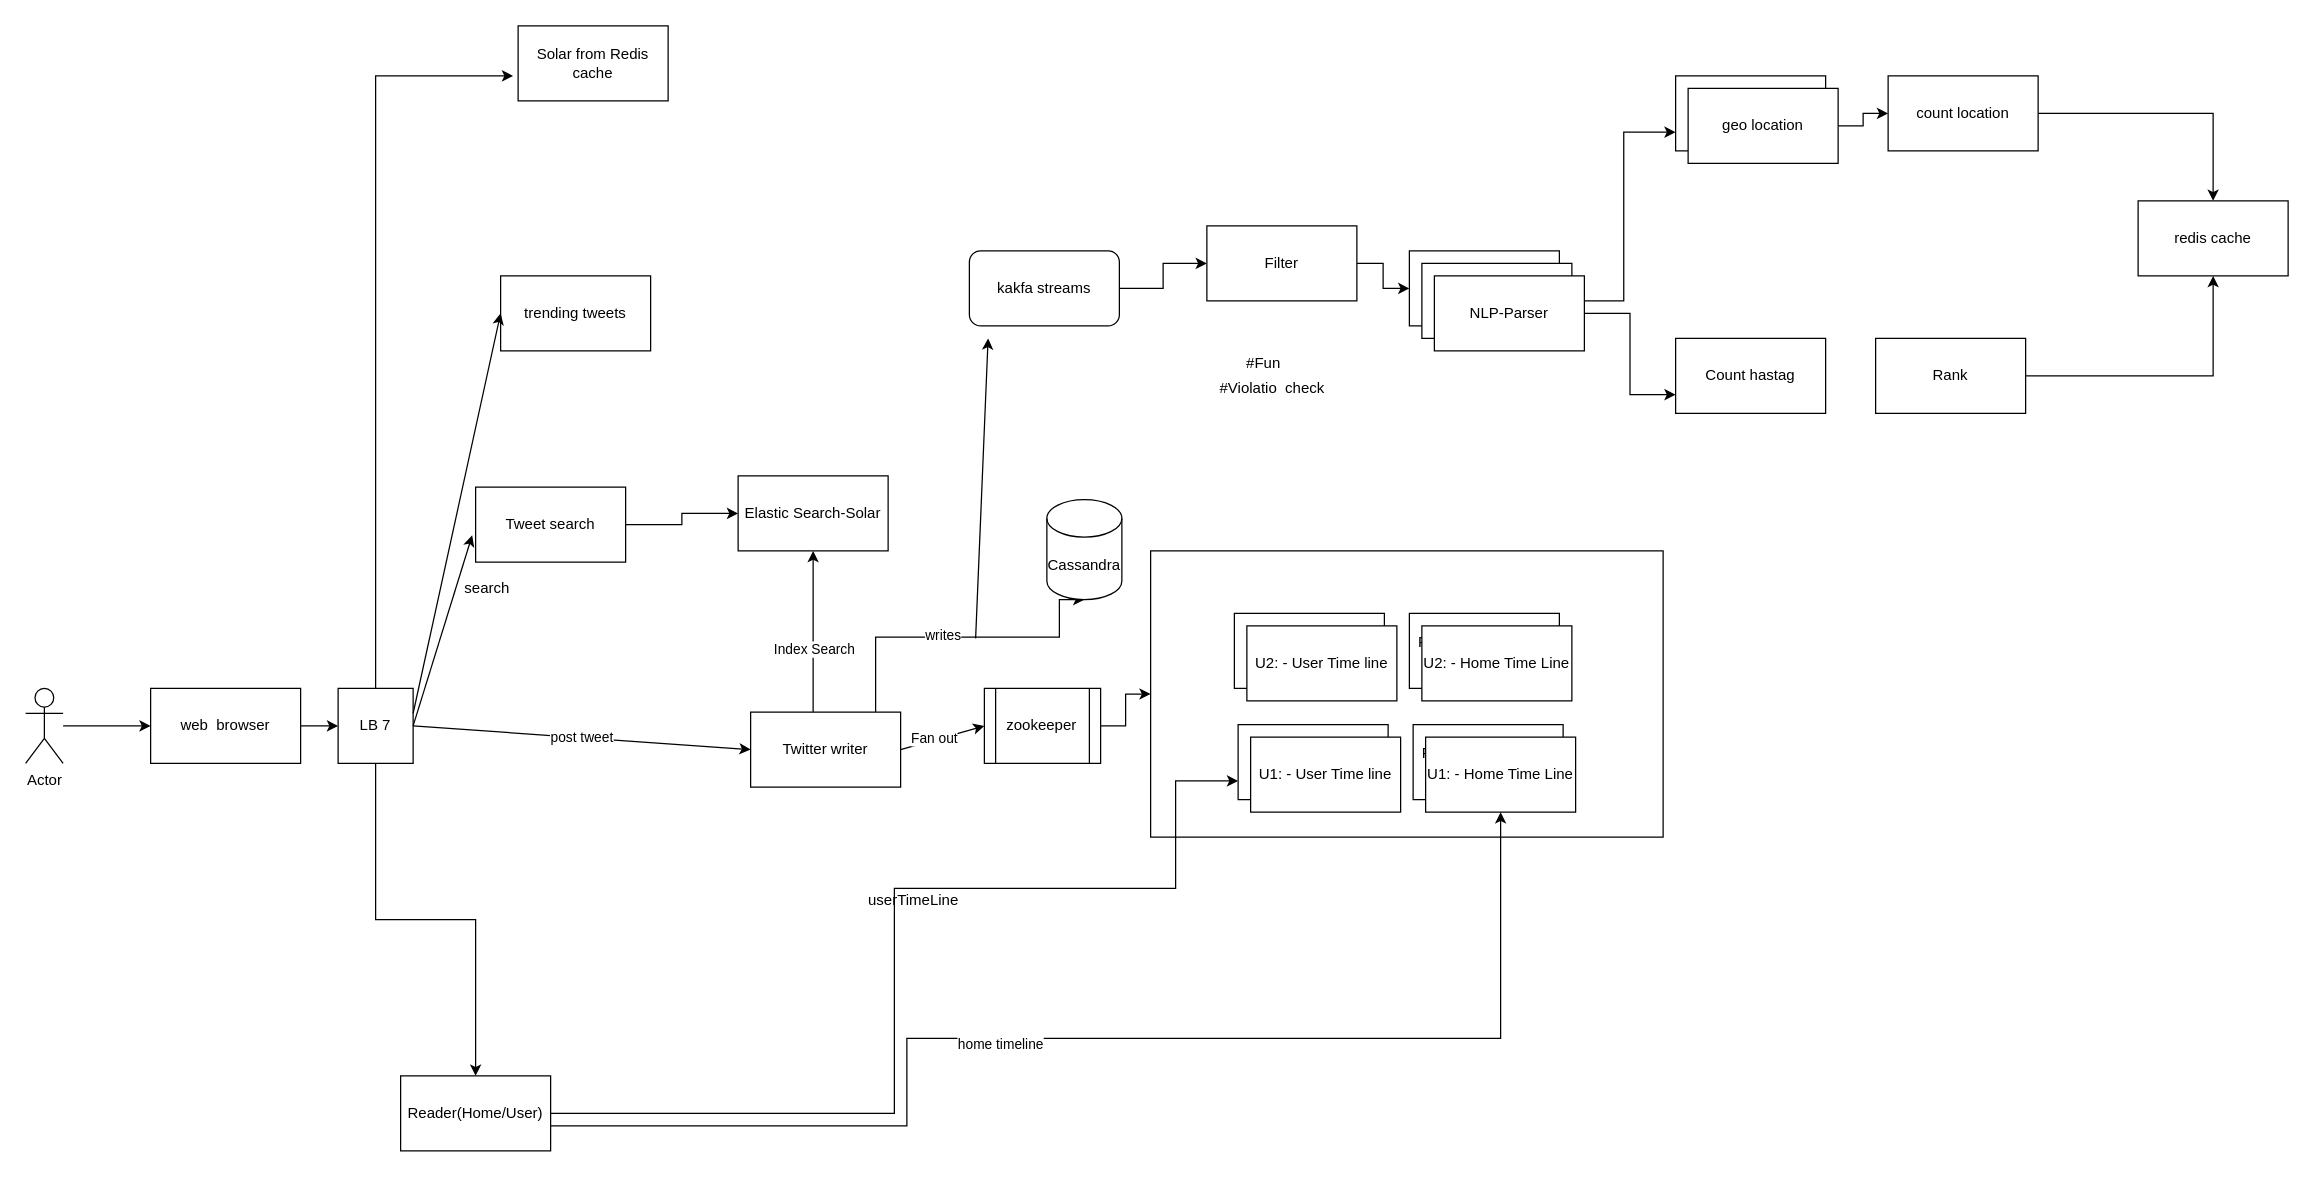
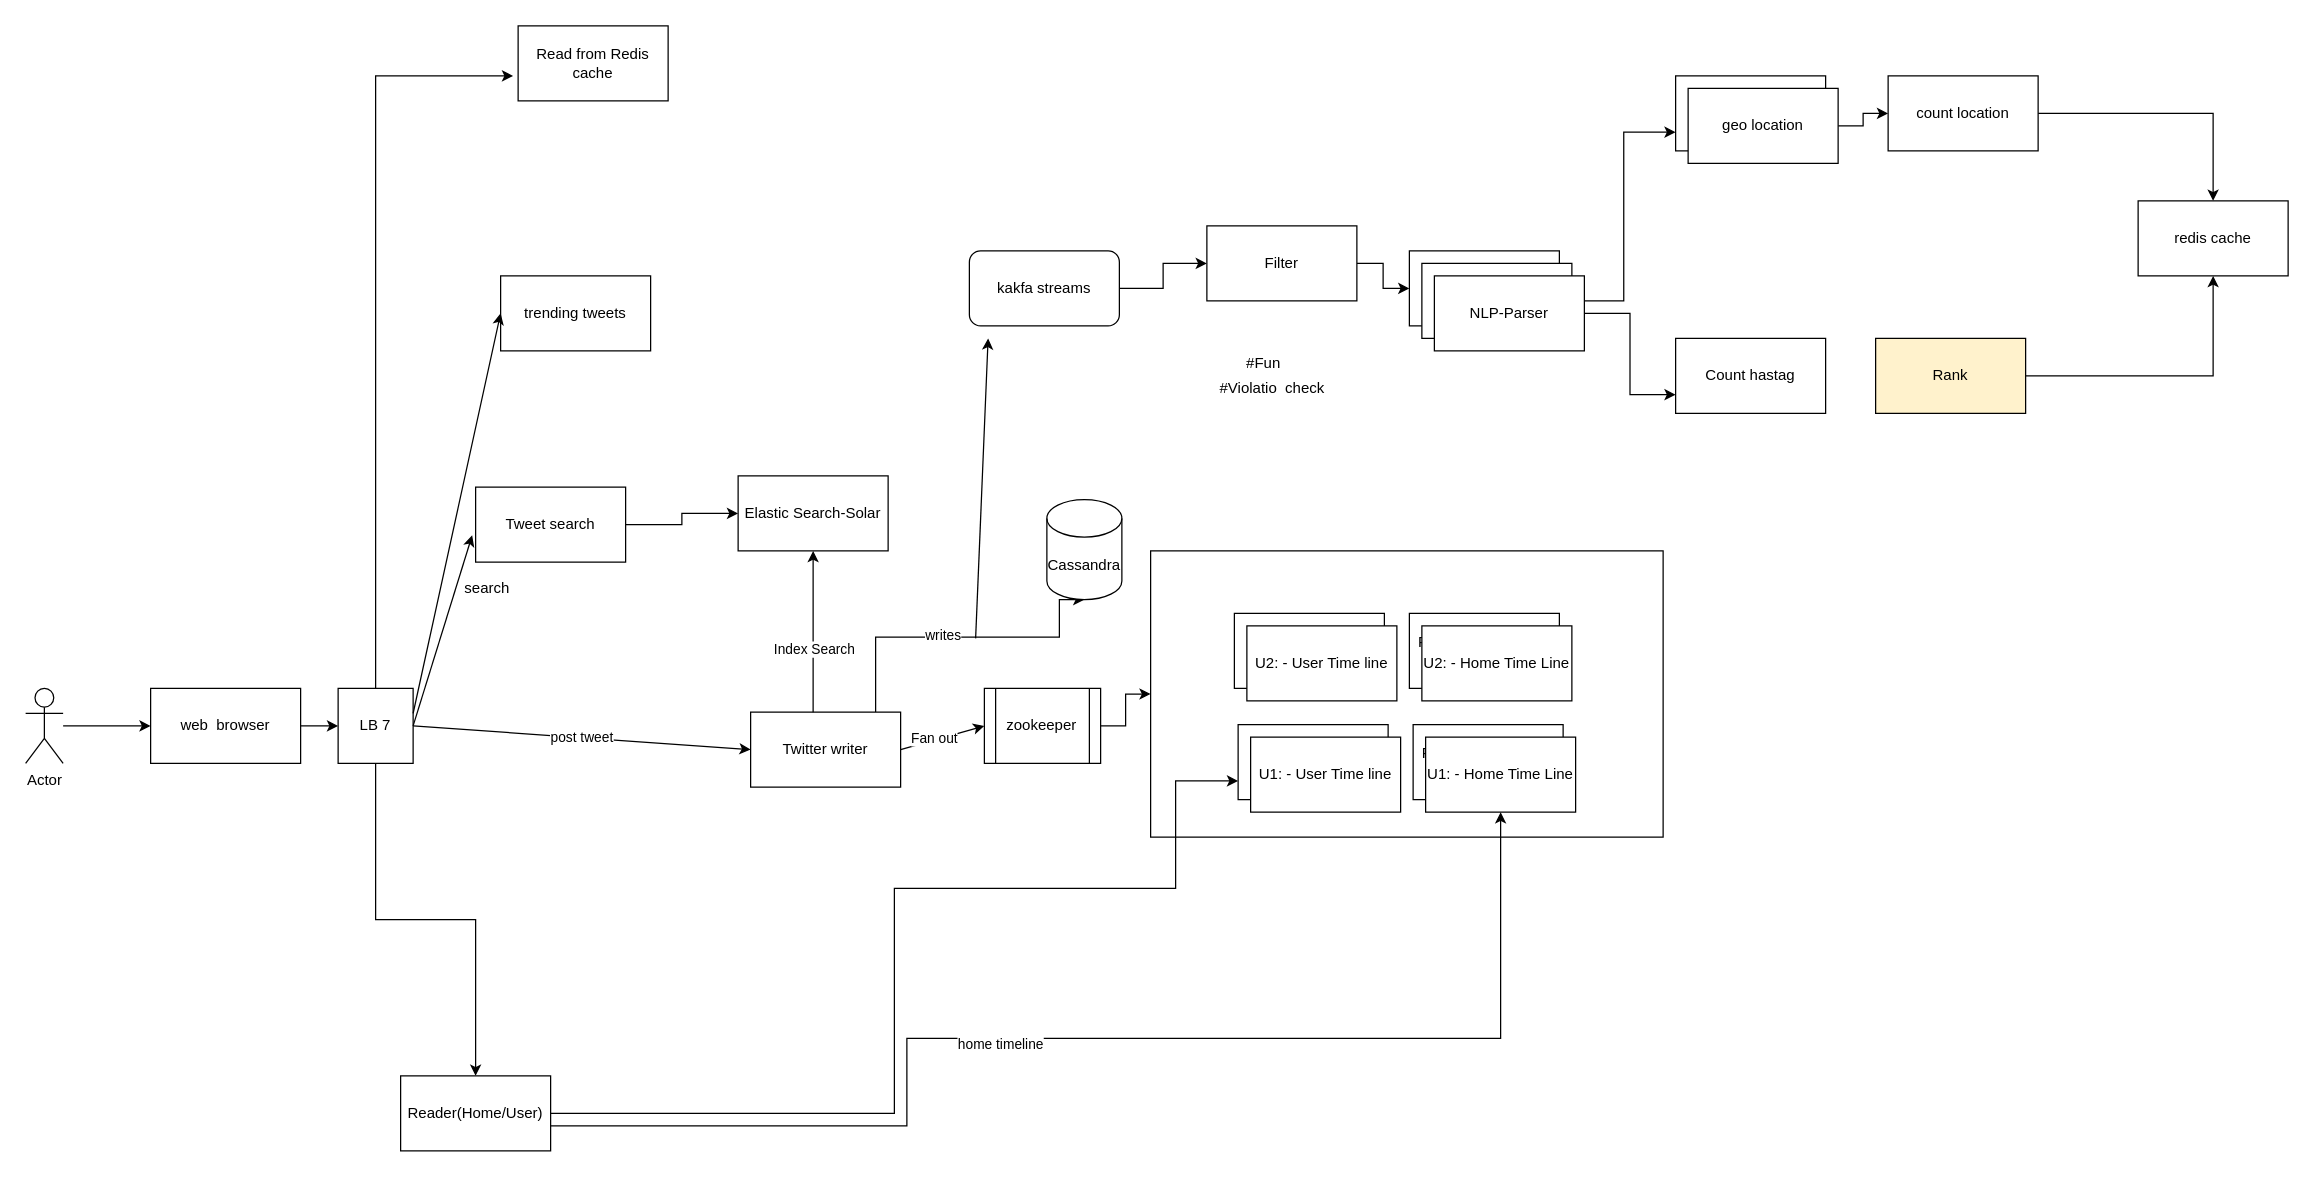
- <mxCell id="62" value="Solar from Redis cache" style="rounded=0;whiteSpace=wrap;html=1;" vertex="1" parent="1"><mxGeometry x="414" y="20" width="120" height="60" as="geometry" /></mxCell>
+ <mxCell id="62" value="Read from Redis cache" style="rounded=0;whiteSpace=wrap;html=1;" vertex="1" parent="1"><mxGeometry x="414" y="20" width="120" height="60" as="geometry" /></mxCell>
- <mxCell id="56" value="Rank" style="rounded=0;whiteSpace=wrap;html=1;" vertex="1" parent="1"><mxGeometry x="1500" y="270" width="120" height="60" as="geometry" /></mxCell>
+ <mxCell id="56" value="Rank" style="rounded=0;whiteSpace=wrap;html=1;fillColor=#fff2cc;" vertex="1" parent="1"><mxGeometry x="1500" y="270" width="120" height="60" as="geometry" /></mxCell>
- <mxCell id="36" value="userTimeLine" style="text;html=1;align=center;verticalAlign=middle;resizable=0;points=[];autosize=1;strokeColor=none;" vertex="1" parent="1"><mxGeometry x="685" y="710" width="90" height="20" as="geometry" /></mxCell>
